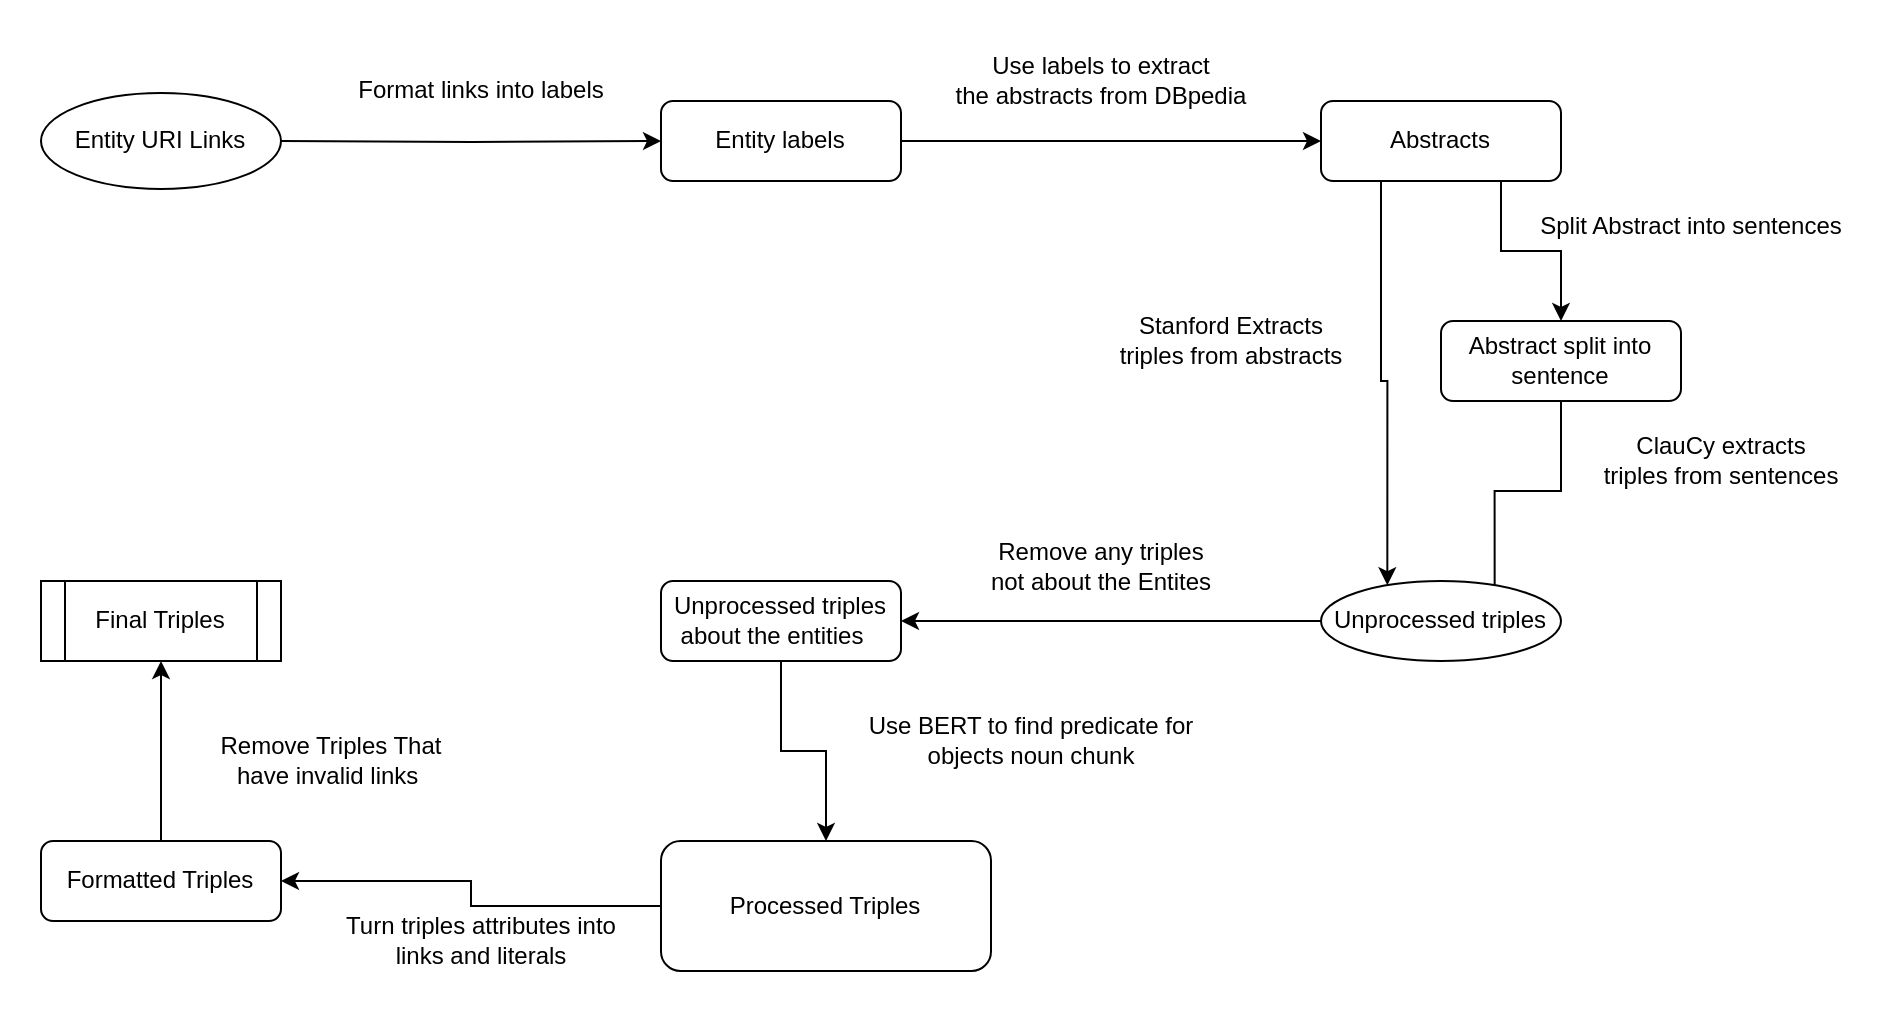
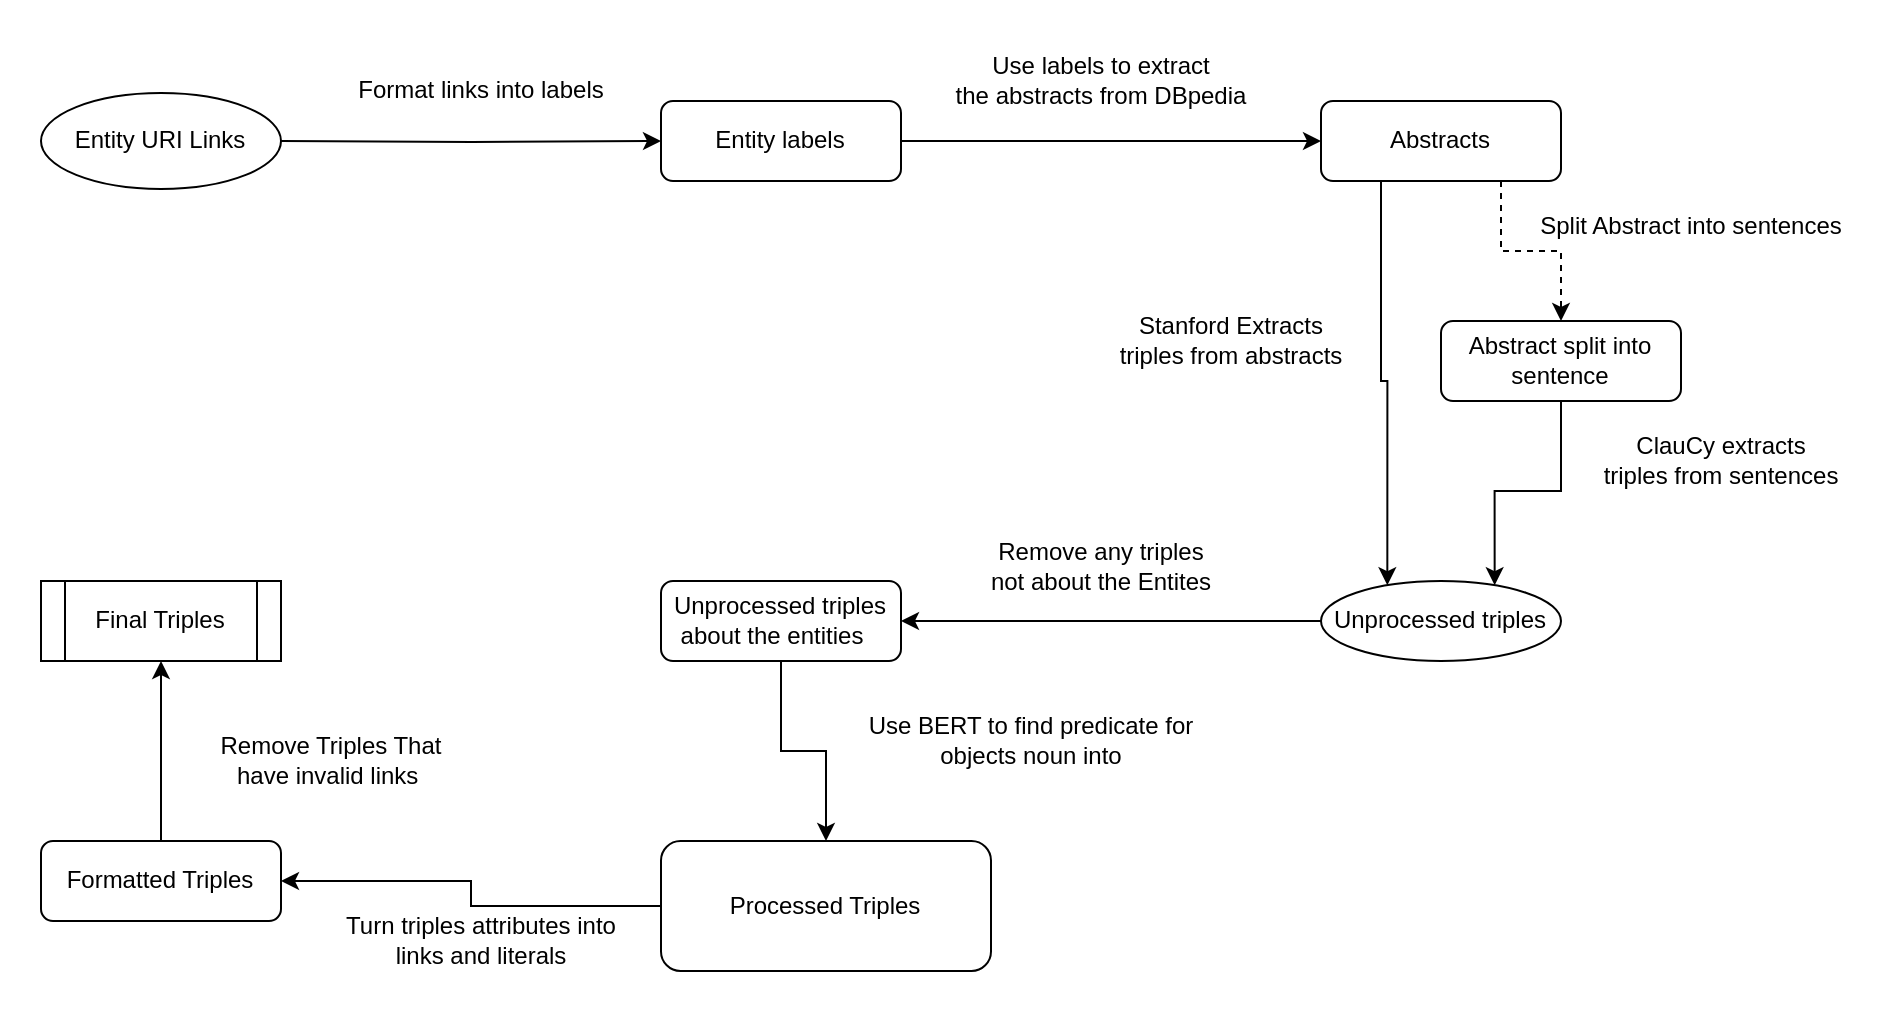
- <mxCell id="11" style="edgeStyle=orthogonalEdgeStyle;rounded=0;orthogonalLoop=1;jettySize=auto;html=1;exitX=0.75;exitY=1;exitDx=0;exitDy=0;entryX=0.5;entryY=0;entryDx=0;entryDy=0;" edge="1" parent="1" source="12" target="14"><mxGeometry relative="1" as="geometry" /></mxCell>
+ <mxCell id="11" style="edgeStyle=orthogonalEdgeStyle;rounded=0;orthogonalLoop=1;jettySize=auto;html=1;exitX=0.75;exitY=1;exitDx=0;exitDy=0;entryX=0.5;entryY=0;entryDx=0;entryDy=0;dashed=1;" edge="1" parent="1" source="12" target="14"><mxGeometry relative="1" as="geometry" /></mxCell>
- <mxCell id="13" style="edgeStyle=orthogonalEdgeStyle;rounded=0;orthogonalLoop=1;jettySize=auto;html=1;exitX=0.5;exitY=1;exitDx=0;exitDy=0;entryX=0.75;entryY=0;entryDx=0;entryDy=0;endArrow=none;" edge="1" parent="1" source="14" target="6"><mxGeometry relative="1" as="geometry" /></mxCell>
+ <mxCell id="13" style="edgeStyle=orthogonalEdgeStyle;rounded=0;orthogonalLoop=1;jettySize=auto;html=1;exitX=0.5;exitY=1;exitDx=0;exitDy=0;entryX=0.75;entryY=0;entryDx=0;entryDy=0;" edge="1" parent="1" source="14" target="6"><mxGeometry relative="1" as="geometry" /></mxCell>
- <mxCell id="22" value="Use BERT to find predicate for&lt;br&gt;objects noun chunk" style="text;html=1;align=center;verticalAlign=middle;resizable=0;points=[];autosize=1;strokeColor=none;fillColor=none;" vertex="1" parent="1"><mxGeometry x="420" y="350" width="190" height="40" as="geometry" /></mxCell>
+ <mxCell id="22" value="Use BERT to find predicate for&lt;br&gt;objects noun into" style="text;html=1;align=center;verticalAlign=middle;resizable=0;points=[];autosize=1;strokeColor=none;fillColor=none;" vertex="1" parent="1"><mxGeometry x="420" y="350" width="190" height="40" as="geometry" /></mxCell>
